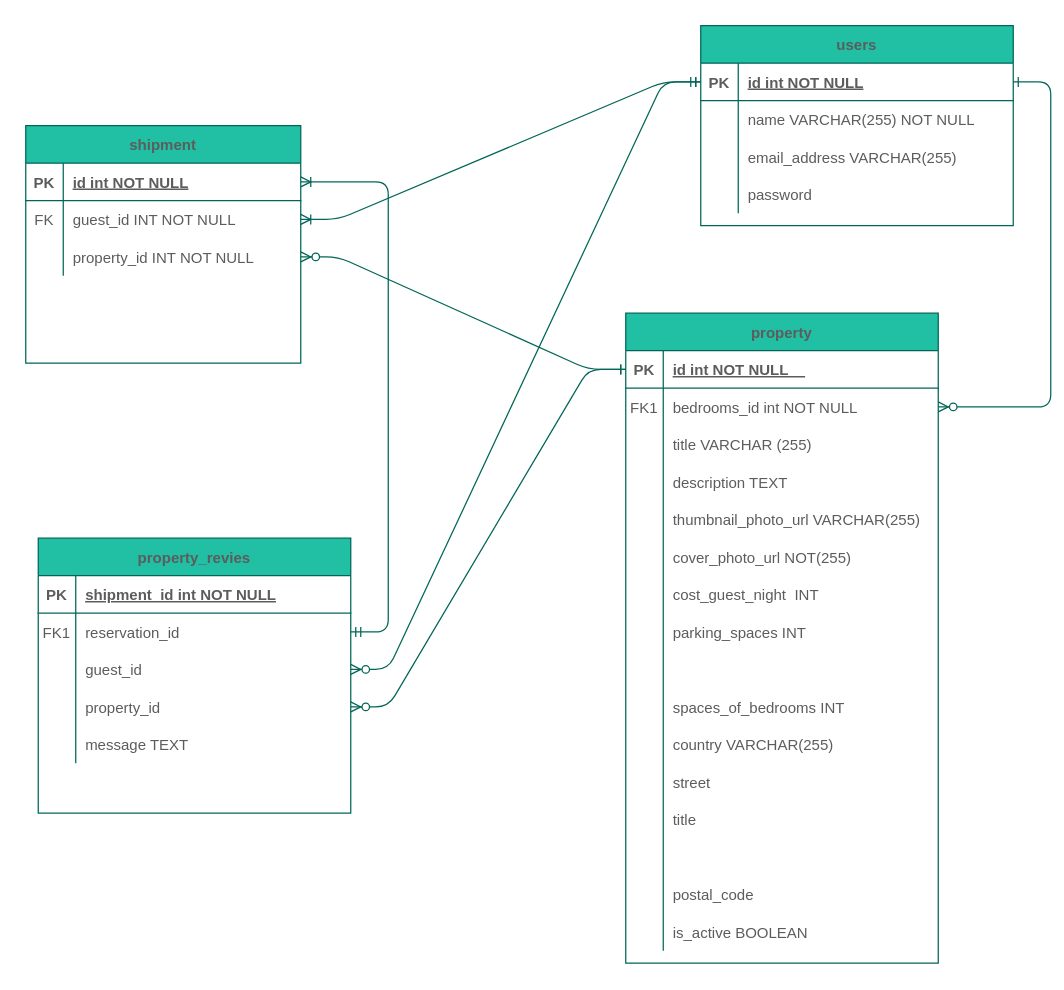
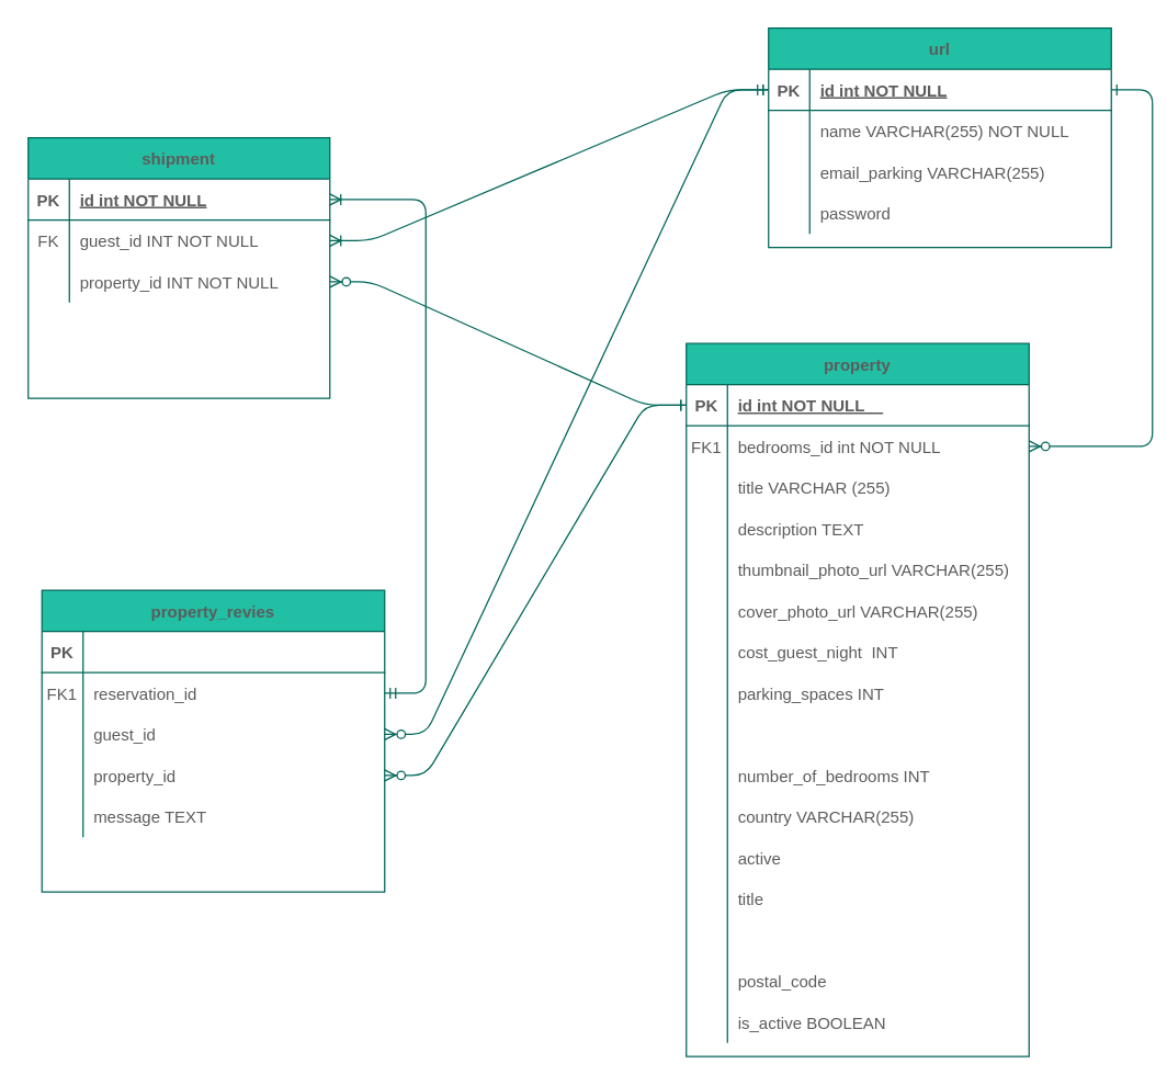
- <mxCell id="5" value="users" style="shape=table;startSize=30;container=1;collapsible=1;childLayout=tableLayout;fixedRows=1;rowLines=0;fontStyle=1;align=center;resizeLast=1;fillColor=#21C0A5;strokeColor=#006658;fontColor=#5C5C5C;" parent="1" vertex="1"><mxGeometry x="560" y="20" width="250" height="160" as="geometry" /></mxCell>
+ <mxCell id="5" value="url" style="shape=table;startSize=30;container=1;collapsible=1;childLayout=tableLayout;fixedRows=1;rowLines=0;fontStyle=1;align=center;resizeLast=1;fillColor=#21C0A5;strokeColor=#006658;fontColor=#5C5C5C;" parent="1" vertex="1"><mxGeometry x="560" y="20" width="250" height="160" as="geometry" /></mxCell>
- <mxCell id="14" value="email_address VARCHAR(255)" style="shape=partialRectangle;overflow=hidden;connectable=0;fillColor=none;top=0;left=0;bottom=0;right=0;align=left;spacingLeft=6;strokeColor=#006658;fontColor=#5C5C5C;" vertex="1" parent="12"><mxGeometry x="30" width="220" height="30" as="geometry" /></mxCell>
+ <mxCell id="14" value="email_parking VARCHAR(255)" style="shape=partialRectangle;overflow=hidden;connectable=0;fillColor=none;top=0;left=0;bottom=0;right=0;align=left;spacingLeft=6;strokeColor=#006658;fontColor=#5C5C5C;" vertex="1" parent="12"><mxGeometry x="30" width="220" height="30" as="geometry" /></mxCell>
- <mxCell id="71" value="cover_photo_url NOT(255)" style="shape=partialRectangle;overflow=hidden;connectable=0;fillColor=none;top=0;left=0;bottom=0;right=0;align=left;spacingLeft=6;strokeColor=#006658;fontColor=#5C5C5C;" vertex="1" parent="69"><mxGeometry x="30" width="220" height="30" as="geometry" /></mxCell>
+ <mxCell id="71" value="cover_photo_url VARCHAR(255)" style="shape=partialRectangle;overflow=hidden;connectable=0;fillColor=none;top=0;left=0;bottom=0;right=0;align=left;spacingLeft=6;strokeColor=#006658;fontColor=#5C5C5C;" vertex="1" parent="69"><mxGeometry x="30" width="220" height="30" as="geometry" /></mxCell>
- <mxCell id="21" value="shipment_id int NOT NULL " style="shape=partialRectangle;overflow=hidden;connectable=0;fillColor=none;top=0;left=0;bottom=0;right=0;align=left;spacingLeft=6;fontStyle=5;strokeColor=#006658;fontColor=#5C5C5C;" vertex="1" parent="19"><mxGeometry x="30" width="220" height="30" as="geometry" /></mxCell>
- <mxCell id="82" value="spaces_of_bedrooms INT" style="shape=partialRectangle;overflow=hidden;connectable=0;fillColor=none;top=0;left=0;bottom=0;right=0;align=left;spacingLeft=6;strokeColor=#006658;fontColor=#5C5C5C;" vertex="1" parent="80"><mxGeometry x="30" width="220" height="30" as="geometry" /></mxCell>
+ <mxCell id="82" value="number_of_bedrooms INT" style="shape=partialRectangle;overflow=hidden;connectable=0;fillColor=none;top=0;left=0;bottom=0;right=0;align=left;spacingLeft=6;strokeColor=#006658;fontColor=#5C5C5C;" vertex="1" parent="80"><mxGeometry x="30" width="220" height="30" as="geometry" /></mxCell>
- <mxCell id="88" value="street" style="shape=partialRectangle;overflow=hidden;connectable=0;fillColor=none;top=0;left=0;bottom=0;right=0;align=left;spacingLeft=6;strokeColor=#006658;fontColor=#5C5C5C;" vertex="1" parent="86"><mxGeometry x="30" width="220" height="30" as="geometry" /></mxCell>
+ <mxCell id="88" value="active" style="shape=partialRectangle;overflow=hidden;connectable=0;fillColor=none;top=0;left=0;bottom=0;right=0;align=left;spacingLeft=6;strokeColor=#006658;fontColor=#5C5C5C;" vertex="1" parent="86"><mxGeometry x="30" width="220" height="30" as="geometry" /></mxCell>
